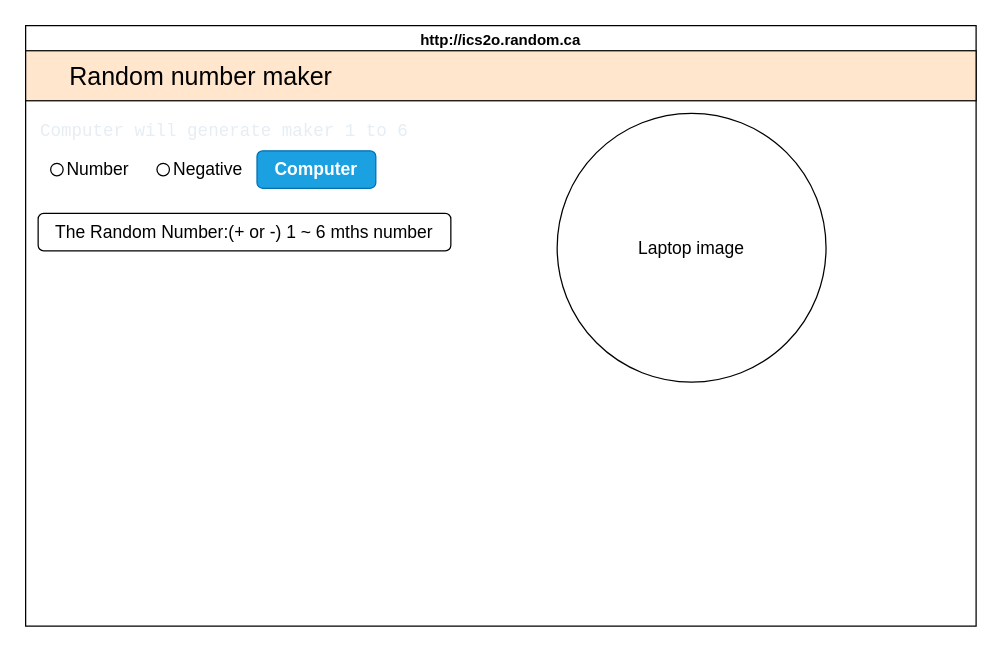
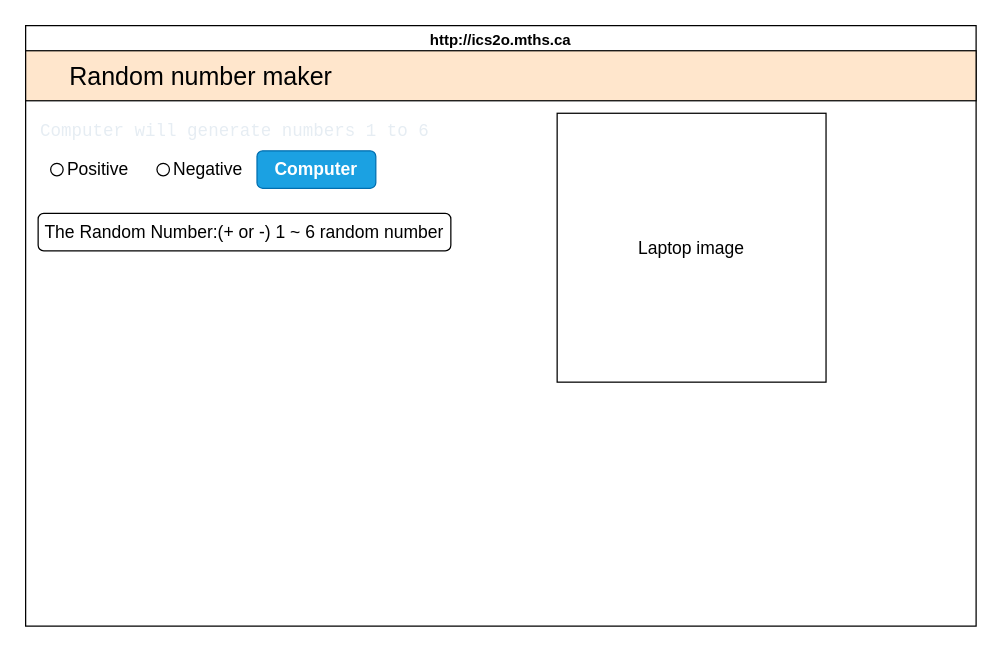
- <mxCell id="2" value="http://ics2o.random.ca" style="swimlane;whiteSpace=wrap;html=1;" parent="1" vertex="1"><mxGeometry x="20" y="20" width="760" height="480" as="geometry" /></mxCell>
+ <mxCell id="2" value="http://ics2o.mths.ca" style="swimlane;whiteSpace=wrap;html=1;" parent="1" vertex="1"><mxGeometry x="20" y="20" width="760" height="480" as="geometry" /></mxCell>
- <mxCell id="4" value="&lt;h4 style=&quot;color: rgb(230, 237, 243); font-family: Consolas, &amp;quot;Courier New&amp;quot;, monospace; font-size: 14px; line-height: 19px;&quot;&gt;&lt;span style=&quot;font-weight: normal;&quot;&gt;Computer will generate maker 1 to 6&lt;/span&gt;&lt;/h4&gt;" style="text;html=1;align=left;verticalAlign=middle;whiteSpace=wrap;rounded=0;fontSize=20;labelBackgroundColor=none;fillColor=none;" vertex="1" parent="2"><mxGeometry x="10" y="70" width="330" height="30" as="geometry" /></mxCell>
+ <mxCell id="4" value="&lt;h4 style=&quot;color: rgb(230, 237, 243); font-family: Consolas, &amp;quot;Courier New&amp;quot;, monospace; font-size: 14px; line-height: 19px;&quot;&gt;&lt;span style=&quot;font-weight: normal;&quot;&gt;Computer will generate numbers 1 to 6&lt;/span&gt;&lt;/h4&gt;" style="text;html=1;align=left;verticalAlign=middle;whiteSpace=wrap;rounded=0;fontSize=20;labelBackgroundColor=none;fillColor=none;" vertex="1" parent="2"><mxGeometry x="10" y="70" width="330" height="30" as="geometry" /></mxCell>
- <mxCell id="6" value="&lt;font style=&quot;font-size: 14px;&quot;&gt;Number&lt;/font&gt;" style="text;html=1;strokeColor=none;fillColor=none;align=center;verticalAlign=middle;whiteSpace=wrap;rounded=0;labelBackgroundColor=none;fontSize=20;" vertex="1" parent="2"><mxGeometry x="28" y="97" width="60" height="30" as="geometry" /></mxCell>
+ <mxCell id="6" value="&lt;font style=&quot;font-size: 14px;&quot;&gt;Positive&lt;/font&gt;" style="text;html=1;strokeColor=none;fillColor=none;align=center;verticalAlign=middle;whiteSpace=wrap;rounded=0;labelBackgroundColor=none;fontSize=20;" vertex="1" parent="2"><mxGeometry x="28" y="97" width="60" height="30" as="geometry" /></mxCell>
- <mxCell id="8" value="The Random Number:(+ or -) 1 ~ 6 mths number" style="rounded=1;whiteSpace=wrap;html=1;labelBackgroundColor=none;fontSize=14;fillColor=default;" vertex="1" parent="2"><mxGeometry x="10" y="150" width="330" height="30" as="geometry" /></mxCell>
+ <mxCell id="8" value="The Random Number:(+ or -) 1 ~ 6 random number" style="rounded=1;whiteSpace=wrap;html=1;labelBackgroundColor=none;fontSize=14;fillColor=default;" vertex="1" parent="2"><mxGeometry x="10" y="150" width="330" height="30" as="geometry" /></mxCell>
- <mxCell id="9" value="Laptop image" style="ellipse;whiteSpace=wrap;html=1;aspect=fixed;labelBackgroundColor=none;fontSize=14;fillColor=default;" vertex="1" parent="2"><mxGeometry x="425" y="70" width="215" height="215" as="geometry" /></mxCell>
+ <mxCell id="9" value="Laptop image" style="whiteSpace=wrap;html=1;aspect=fixed;labelBackgroundColor=none;fontSize=14;fillColor=default;" vertex="1" parent="2"><mxGeometry x="425" y="70" width="215" height="215" as="geometry" /></mxCell>
